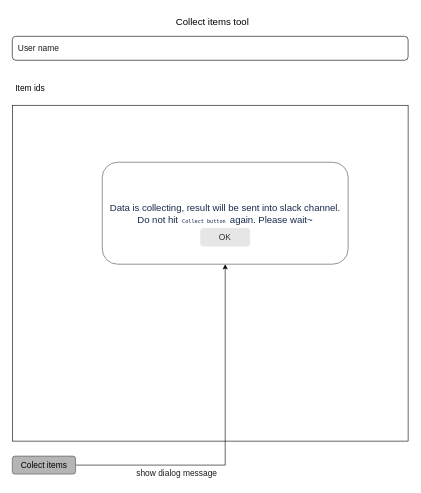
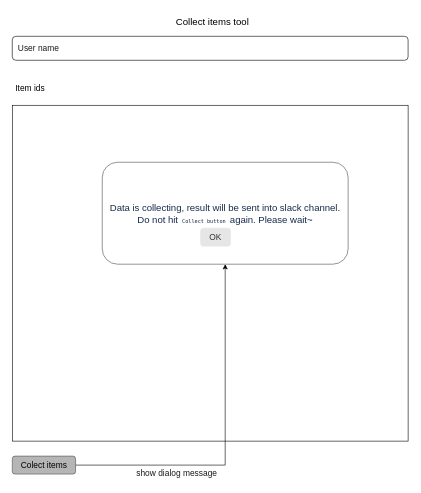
- <mxCell id="9" value="&lt;font style=&quot;font-size: 14px&quot;&gt;OK&lt;/font&gt;" style="rounded=1;html=1;shadow=0;dashed=0;whiteSpace=wrap;fontSize=10;fillColor=#E6E6E6;align=center;strokeColor=#E6E6E6;fontColor=#333333;" vertex="1" parent="1"><mxGeometry x="334" y="380" width="82" height="30" as="geometry" /></mxCell>
+ <mxCell id="9" value="&lt;font style=&quot;font-size: 14px&quot;&gt;OK&lt;/font&gt;" style="rounded=1;html=1;shadow=0;dashed=0;whiteSpace=wrap;fontSize=10;fillColor=#E6E6E6;align=center;strokeColor=#E6E6E6;fontColor=#333333;" vertex="1" parent="1"><mxGeometry x="334" y="380" width="50" height="30" as="geometry" /></mxCell>
